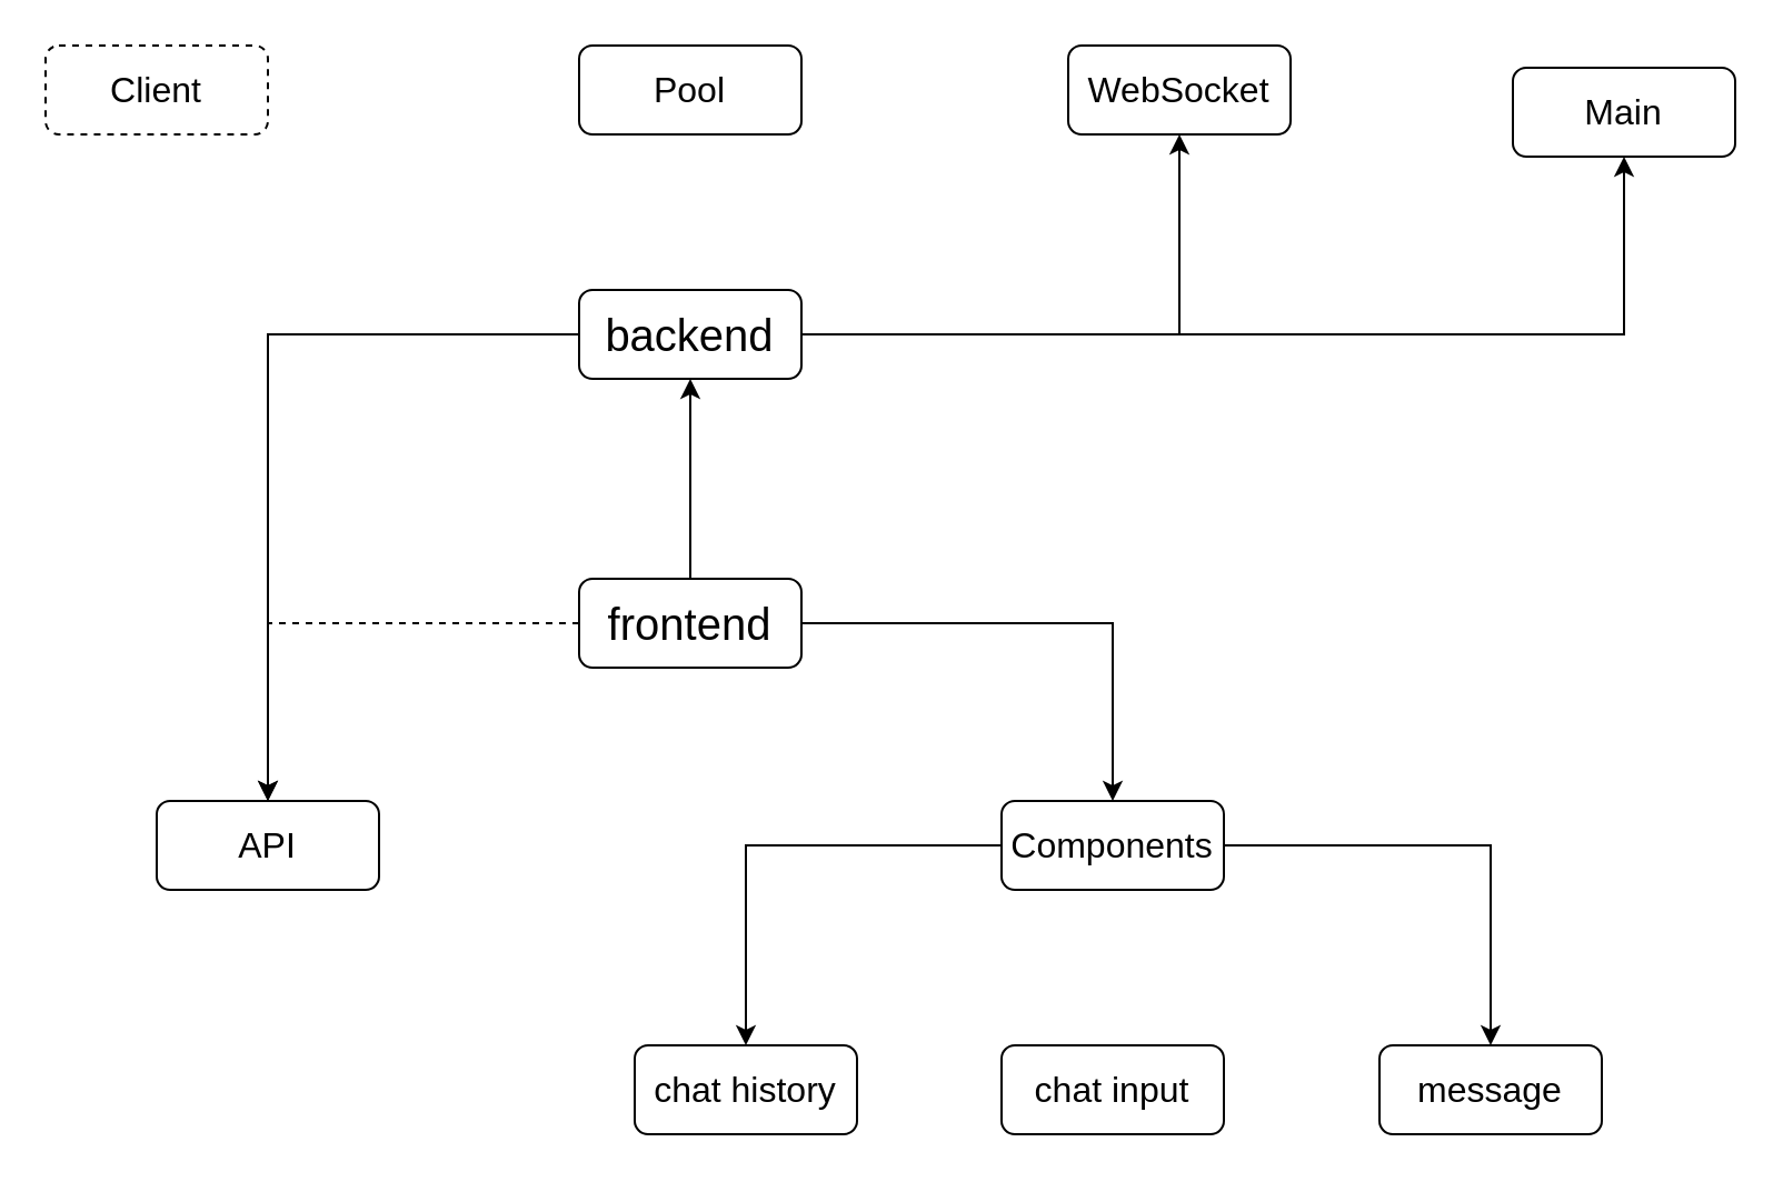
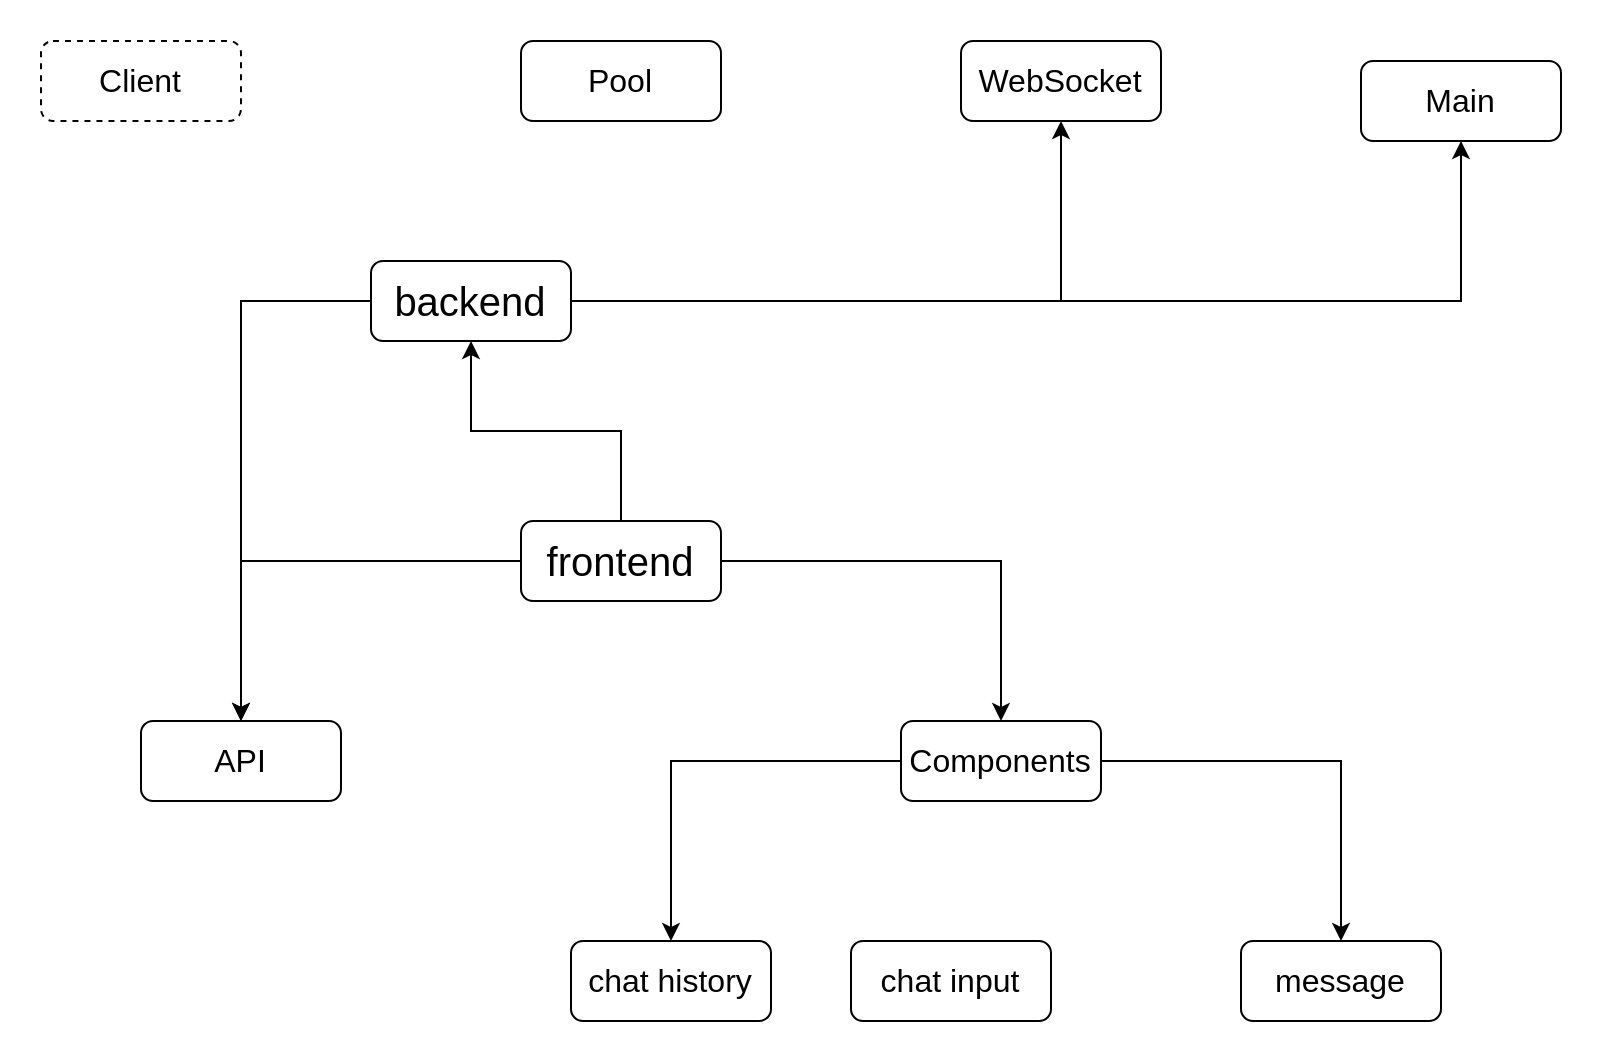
- <mxCell id="5" value="&lt;font style=&quot;font-size: 20px;&quot;&gt;backend&lt;/font&gt;" style="rounded=1;whiteSpace=wrap;html=1;" vertex="1" parent="1"><mxGeometry x="260" y="130" width="100" height="40" as="geometry" /></mxCell>
+ <mxCell id="5" value="&lt;font style=&quot;font-size: 20px;&quot;&gt;backend&lt;/font&gt;" style="rounded=1;whiteSpace=wrap;html=1;" vertex="1" parent="1"><mxGeometry x="185" y="130" width="100" height="40" as="geometry" /></mxCell>
- <mxCell id="11" style="edgeStyle=orthogonalEdgeStyle;rounded=0;orthogonalLoop=1;jettySize=auto;html=1;exitX=0;exitY=0.5;exitDx=0;exitDy=0;dashed=1;" edge="1" parent="1" source="13" target="14"><mxGeometry relative="1" as="geometry" /></mxCell>
+ <mxCell id="11" style="edgeStyle=orthogonalEdgeStyle;rounded=0;orthogonalLoop=1;jettySize=auto;html=1;exitX=0;exitY=0.5;exitDx=0;exitDy=0;" edge="1" parent="1" source="13" target="14"><mxGeometry relative="1" as="geometry" /></mxCell>
- <mxCell id="19" value="chat input" style="rounded=1;whiteSpace=wrap;html=1;fontSize=16;" vertex="1" parent="1"><mxGeometry x="450" y="470" width="100" height="40" as="geometry" /></mxCell>
+ <mxCell id="19" value="chat input" style="rounded=1;whiteSpace=wrap;html=1;fontSize=16;" vertex="1" parent="1"><mxGeometry x="425" y="470" width="100" height="40" as="geometry" /></mxCell>
